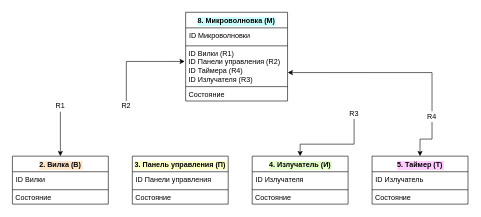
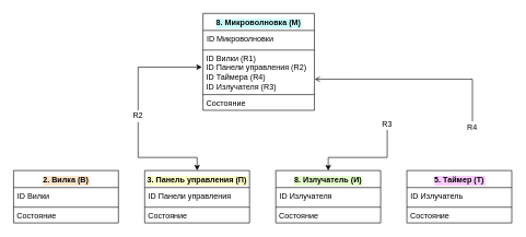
- <mxCell id="24" style="edgeStyle=orthogonalEdgeStyle;rounded=0;orthogonalLoop=1;jettySize=auto;html=1;exitX=0.5;exitY=0;exitDx=0;exitDy=0;entryX=1.002;entryY=0.676;entryDx=0;entryDy=0;entryPerimeter=0;startArrow=none;startFill=1;" edge="1" parent="1" source="37" target="5"><mxGeometry relative="1" as="geometry" /></mxCell>
+ <mxCell id="24" style="edgeStyle=orthogonalEdgeStyle;rounded=0;orthogonalLoop=1;jettySize=auto;html=1;exitX=0.5;exitY=0;exitDx=0;exitDy=0;entryX=1.002;entryY=0.676;entryDx=0;entryDy=0;entryPerimeter=0;startArrow=none;startFill=1;endArrow=open;" edge="1" parent="1" source="37" target="5"><mxGeometry relative="1" as="geometry" /></mxCell>
- <mxCell id="30" value="R1" style="text;html=1;strokeColor=none;fillColor=none;align=center;verticalAlign=middle;whiteSpace=wrap;rounded=0;" vertex="1" parent="1"><mxGeometry x="70" y="168" width="60" height="18" as="geometry" /></mxCell>
- <mxCell id="31" value="" style="edgeStyle=orthogonalEdgeStyle;rounded=0;orthogonalLoop=1;jettySize=auto;html=1;exitX=0.5;exitY=0;exitDx=0;exitDy=0;entryX=0.5;entryY=1;entryDx=0;entryDy=0;startArrow=classic;startFill=1;endArrow=none;" edge="1" parent="1" source="9" target="30"><mxGeometry relative="1" as="geometry"><mxPoint x="100" y="260" as="sourcePoint" /><mxPoint x="259.84" y="127.5" as="targetPoint" /><Array as="points" /></mxGeometry></mxCell>
- <mxCell id="38" value="" style="edgeStyle=orthogonalEdgeStyle;rounded=0;orthogonalLoop=1;jettySize=auto;html=1;exitX=0.5;exitY=0;exitDx=0;exitDy=0;entryX=0.5;entryY=1;entryDx=0;entryDy=0;startArrow=classic;startFill=1;endArrow=none;" edge="1" parent="1" source="25" target="37"><mxGeometry relative="1" as="geometry"><mxPoint x="700" y="260" as="sourcePoint" /><mxPoint x="470.32" y="160.56" as="targetPoint" /></mxGeometry></mxCell>
+ <mxCell id="34" value="" style="edgeStyle=orthogonalEdgeStyle;rounded=0;orthogonalLoop=1;jettySize=auto;html=1;exitX=0.5;exitY=0;exitDx=0;exitDy=0;entryX=0.5;entryY=1;entryDx=0;entryDy=0;startArrow=classic;startFill=1;endArrow=none;" edge="1" parent="1" source="14" target="33"><mxGeometry relative="1" as="geometry"><mxPoint x="300" y="260" as="sourcePoint" /><mxPoint x="318.56" y="142.02" as="targetPoint" /><Array as="points"><mxPoint x="300" y="240" /><mxPoint x="210" y="240" /></Array></mxGeometry></mxCell>
- <mxCell id="19" value="4. Излучатель (И)" style="swimlane;fontStyle=1;align=center;verticalAlign=top;childLayout=stackLayout;horizontal=1;startSize=26;horizontalStack=0;resizeParent=1;resizeParentMax=0;resizeLast=0;collapsible=1;marginBottom=0;labelBackgroundColor=#E6FFCC;" vertex="1" parent="1"><mxGeometry x="420" y="260" width="160" height="80" as="geometry" /></mxCell>
+ <mxCell id="19" value="8. Излучатель (И)" style="swimlane;fontStyle=1;align=center;verticalAlign=top;childLayout=stackLayout;horizontal=1;startSize=26;horizontalStack=0;resizeParent=1;resizeParentMax=0;resizeLast=0;collapsible=1;marginBottom=0;labelBackgroundColor=#E6FFCC;" vertex="1" parent="1"><mxGeometry x="420" y="260" width="160" height="80" as="geometry" /></mxCell>
